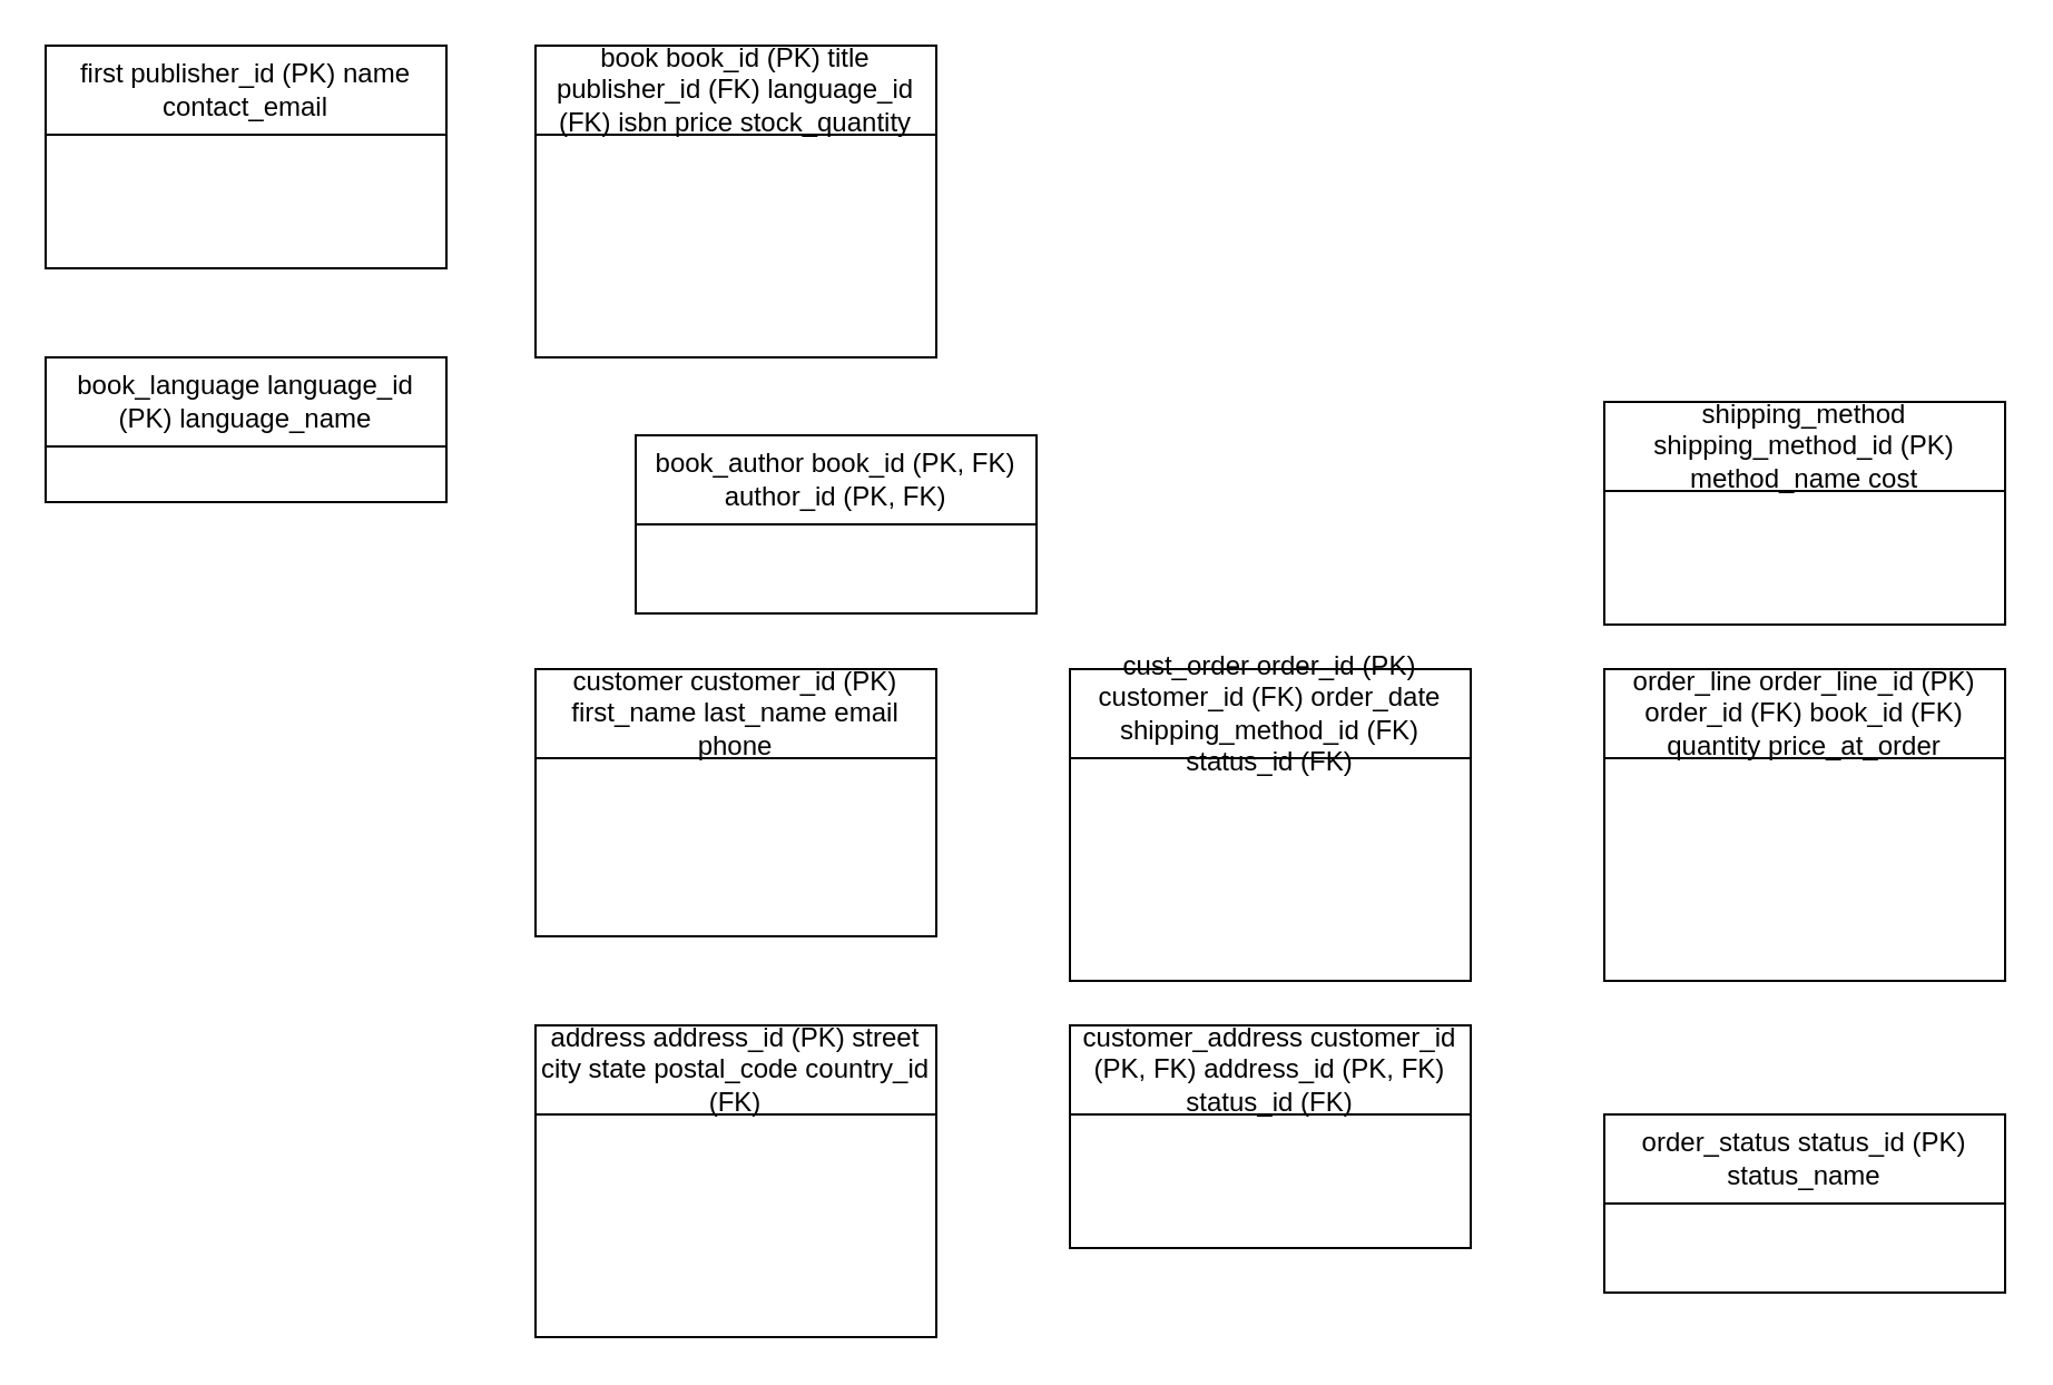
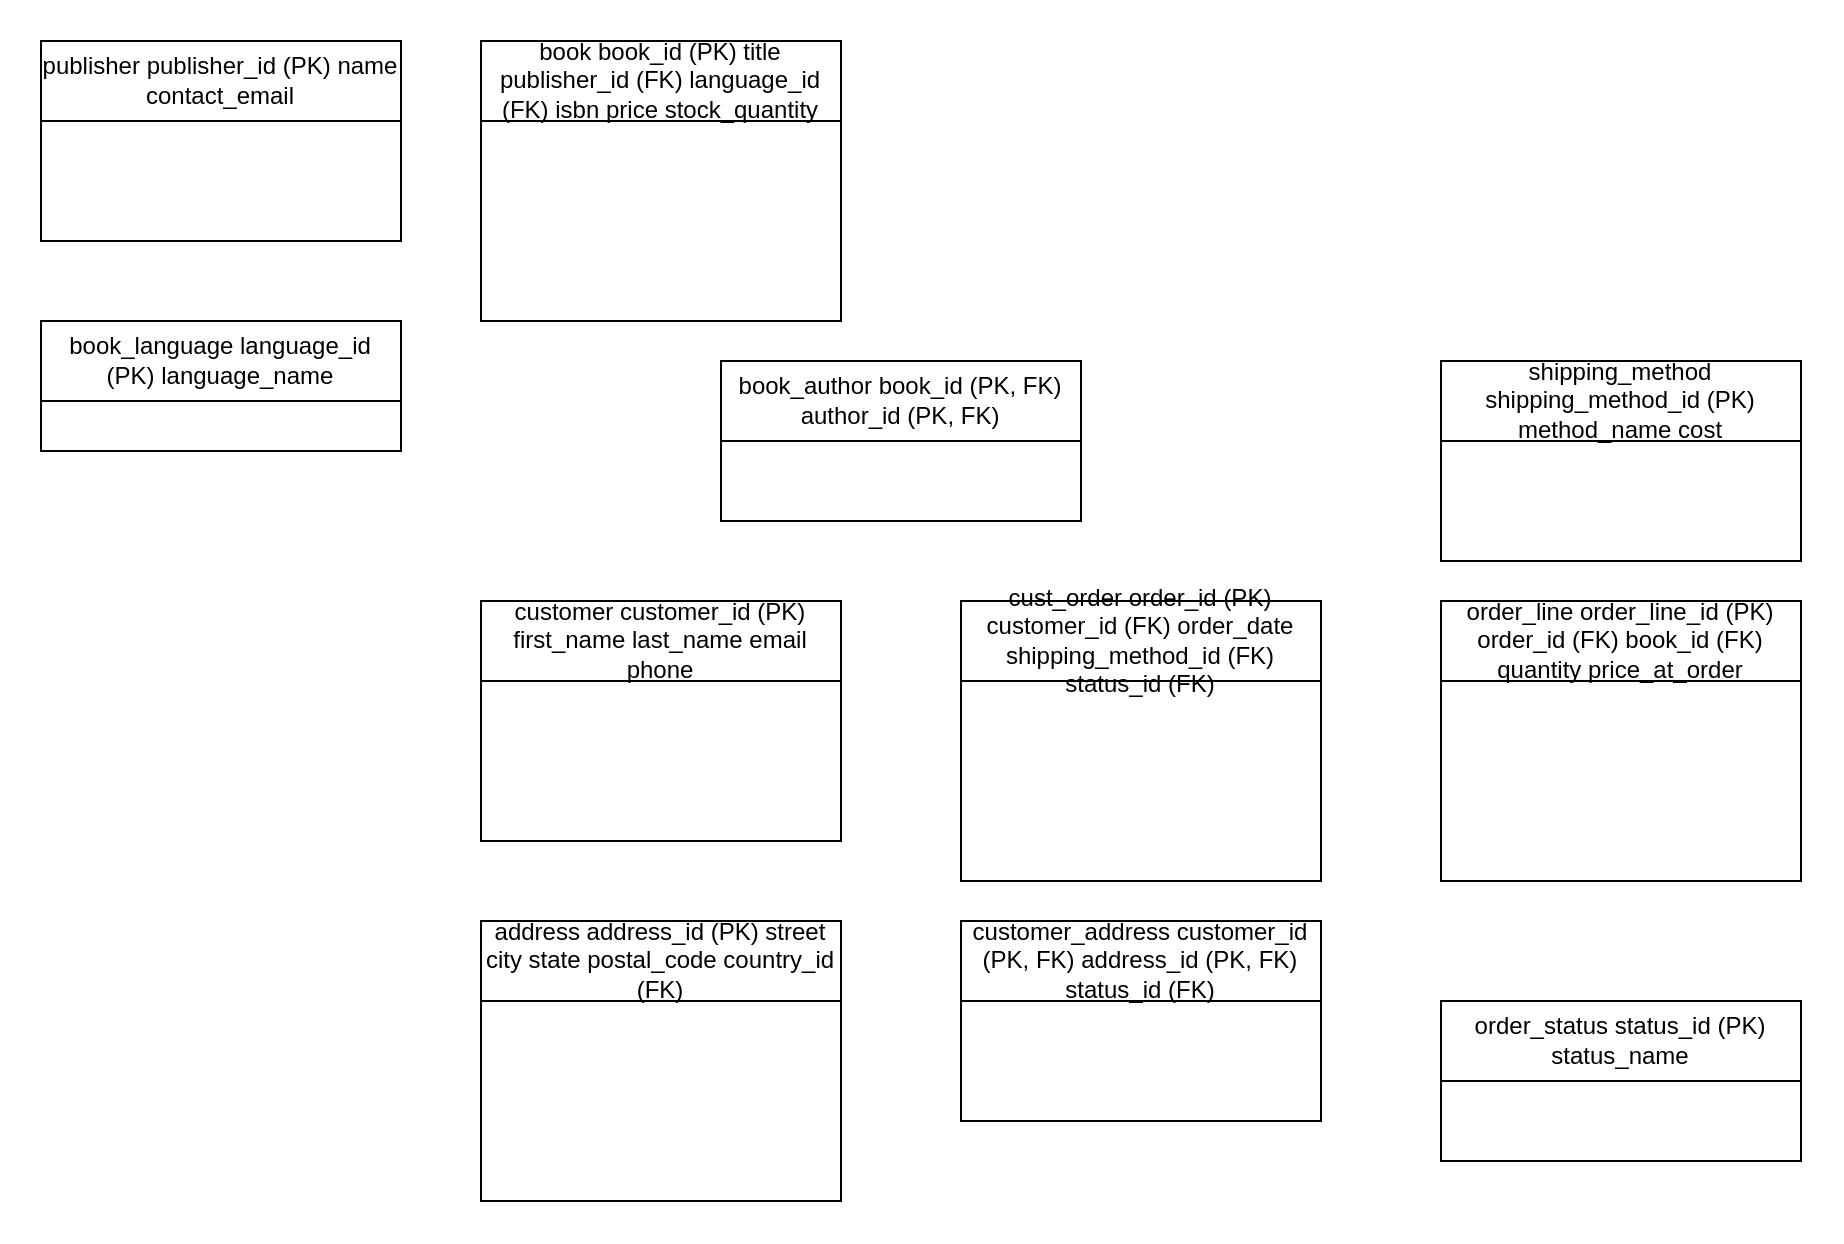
- <mxCell id="9" value="first publisher_id (PK) name contact_email" style="shape=swimlane;whiteSpace=wrap;html=1;" vertex="1" parent="1"><mxGeometry x="20" y="20" width="180" height="100" as="geometry" /></mxCell>
+ <mxCell id="9" value="publisher publisher_id (PK) name contact_email" style="shape=swimlane;whiteSpace=wrap;html=1;" vertex="1" parent="1"><mxGeometry x="20" y="20" width="180" height="100" as="geometry" /></mxCell>
- <mxCell id="3" value="book_author book_id (PK, FK) author_id (PK, FK)" style="shape=swimlane;whiteSpace=wrap;html=1;" vertex="1" parent="1"><mxGeometry x="285" y="195" width="180" height="80" as="geometry" /></mxCell>
+ <mxCell id="3" value="book_author book_id (PK, FK) author_id (PK, FK)" style="shape=swimlane;whiteSpace=wrap;html=1;" vertex="1" parent="1"><mxGeometry x="360" y="180" width="180" height="80" as="geometry" /></mxCell>
